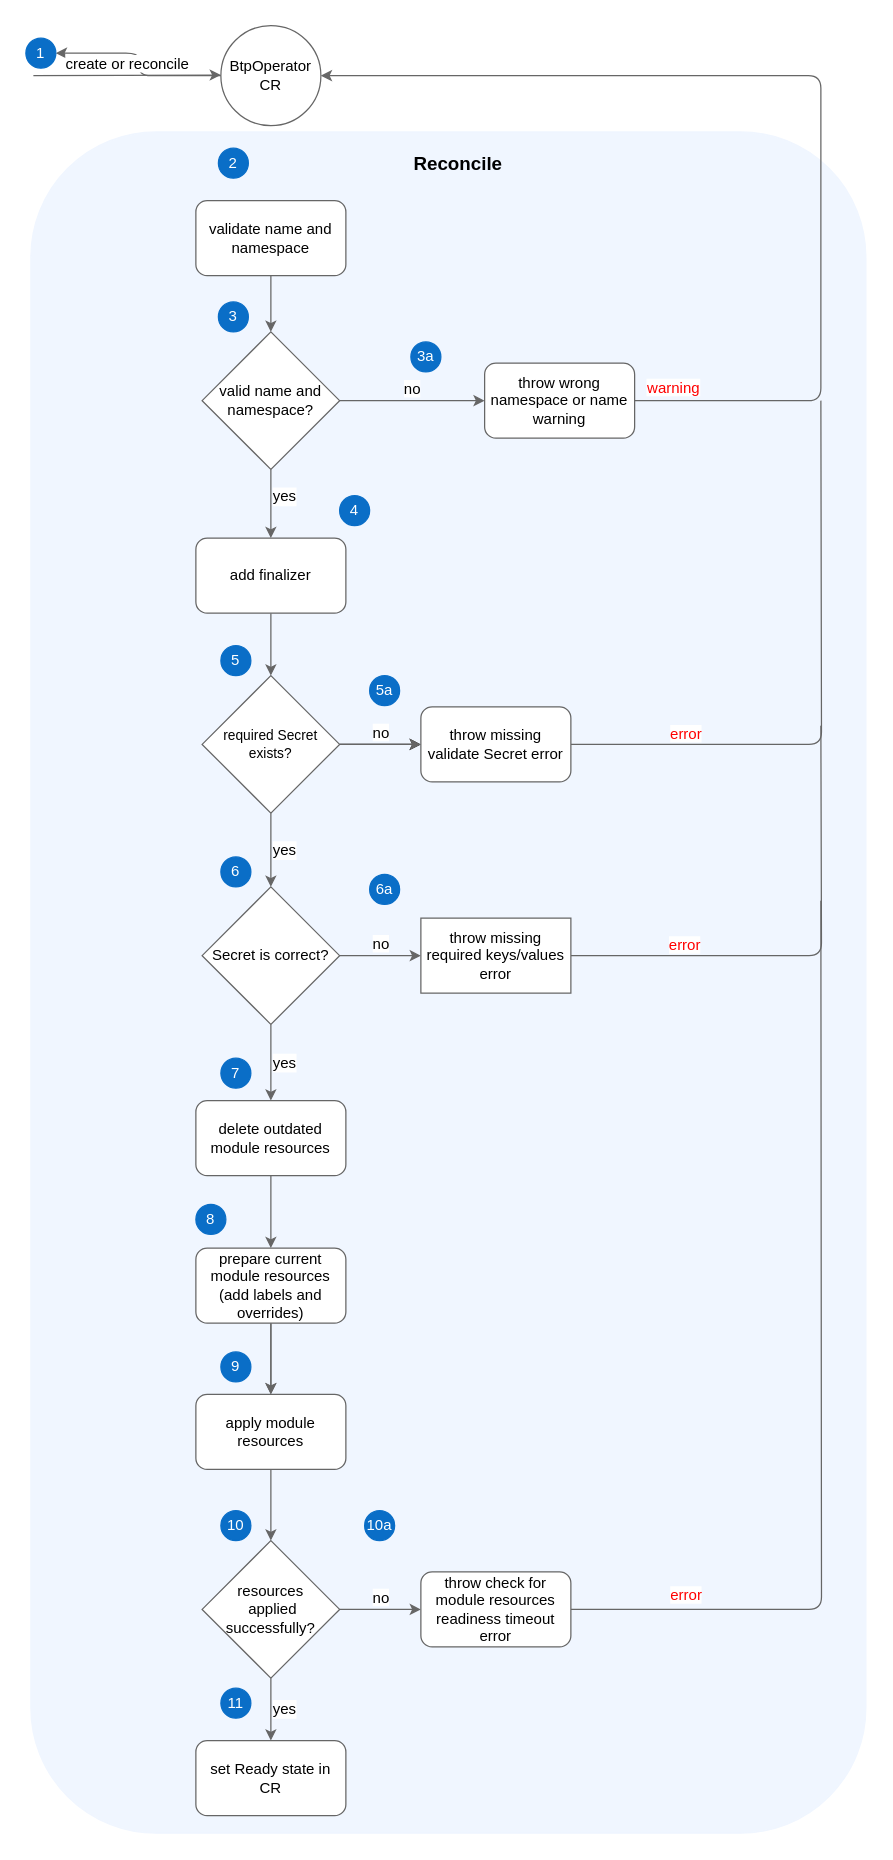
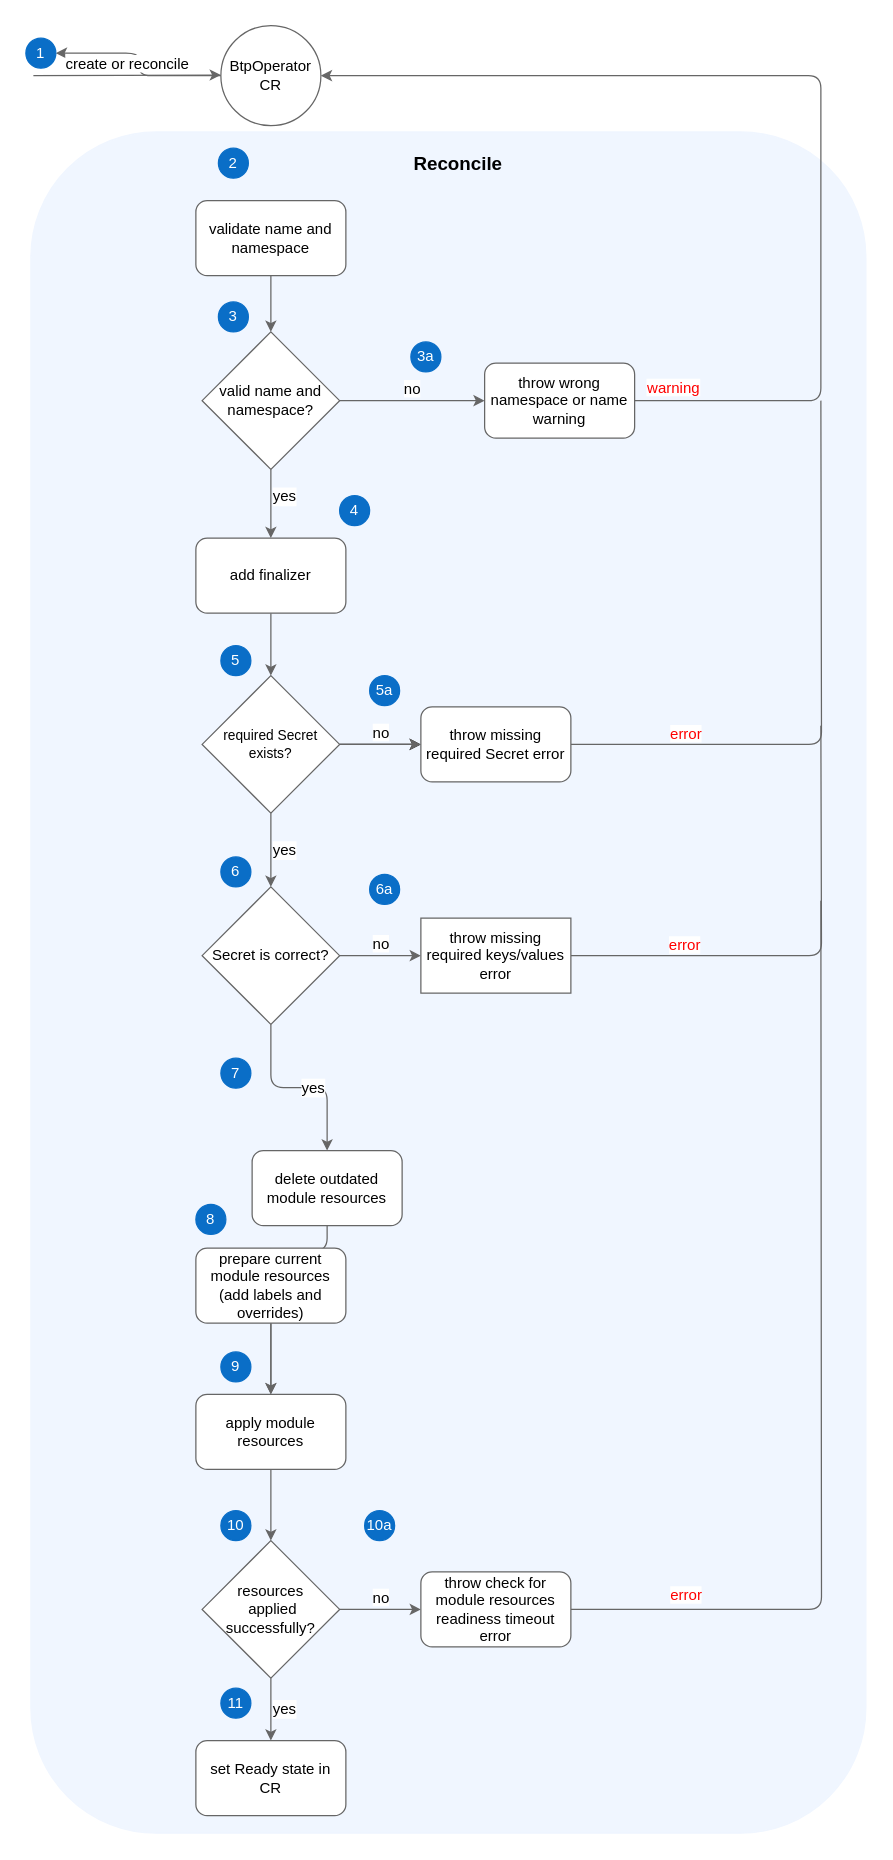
- <mxCell id="23" value="throw missing validate Secret error" style="whiteSpace=wrap;html=1;rounded=1;strokeColor=#666666;" parent="1" vertex="1"><mxGeometry x="336" y="565" width="120" height="60" as="geometry" /></mxCell>
+ <mxCell id="23" value="throw missing required Secret error" style="whiteSpace=wrap;html=1;rounded=1;strokeColor=#666666;" parent="1" vertex="1"><mxGeometry x="336" y="565" width="120" height="60" as="geometry" /></mxCell>
- <mxCell id="31" value="delete outdated module resources" style="whiteSpace=wrap;html=1;rounded=1;strokeColor=#666666;" parent="1" vertex="1"><mxGeometry x="156" y="880" width="120" height="60" as="geometry" /></mxCell>
+ <mxCell id="31" value="delete outdated module resources" style="whiteSpace=wrap;html=1;rounded=1;strokeColor=#666666;" parent="1" vertex="1"><mxGeometry x="201" y="920" width="120" height="60" as="geometry" /></mxCell>
